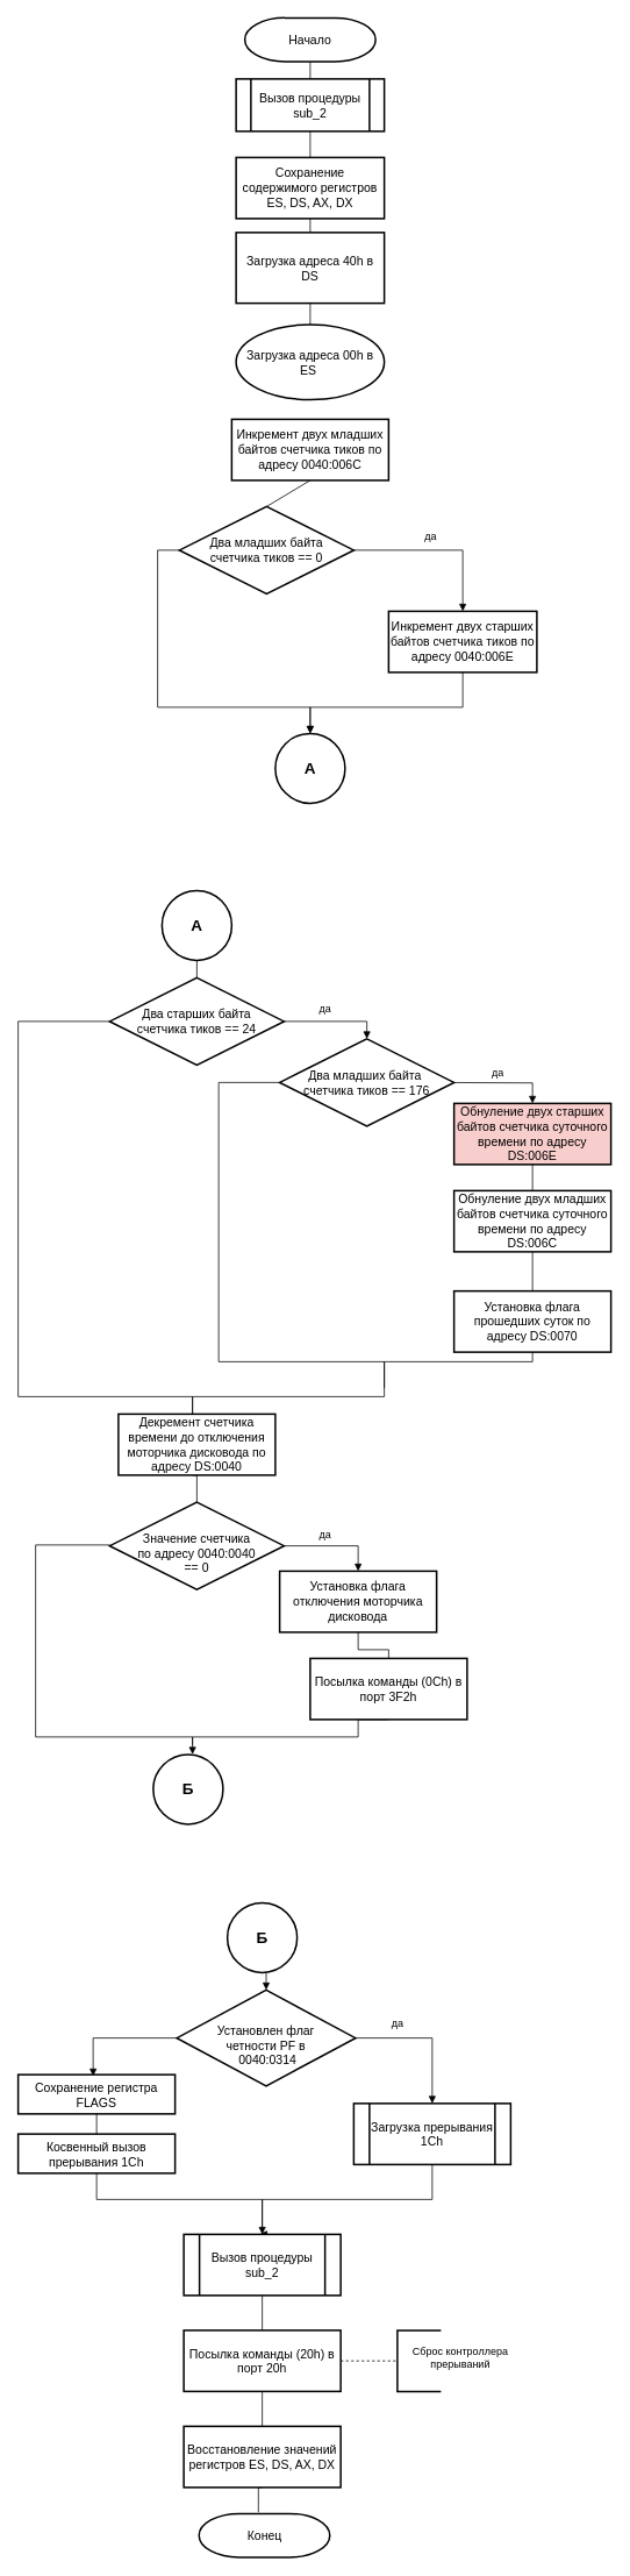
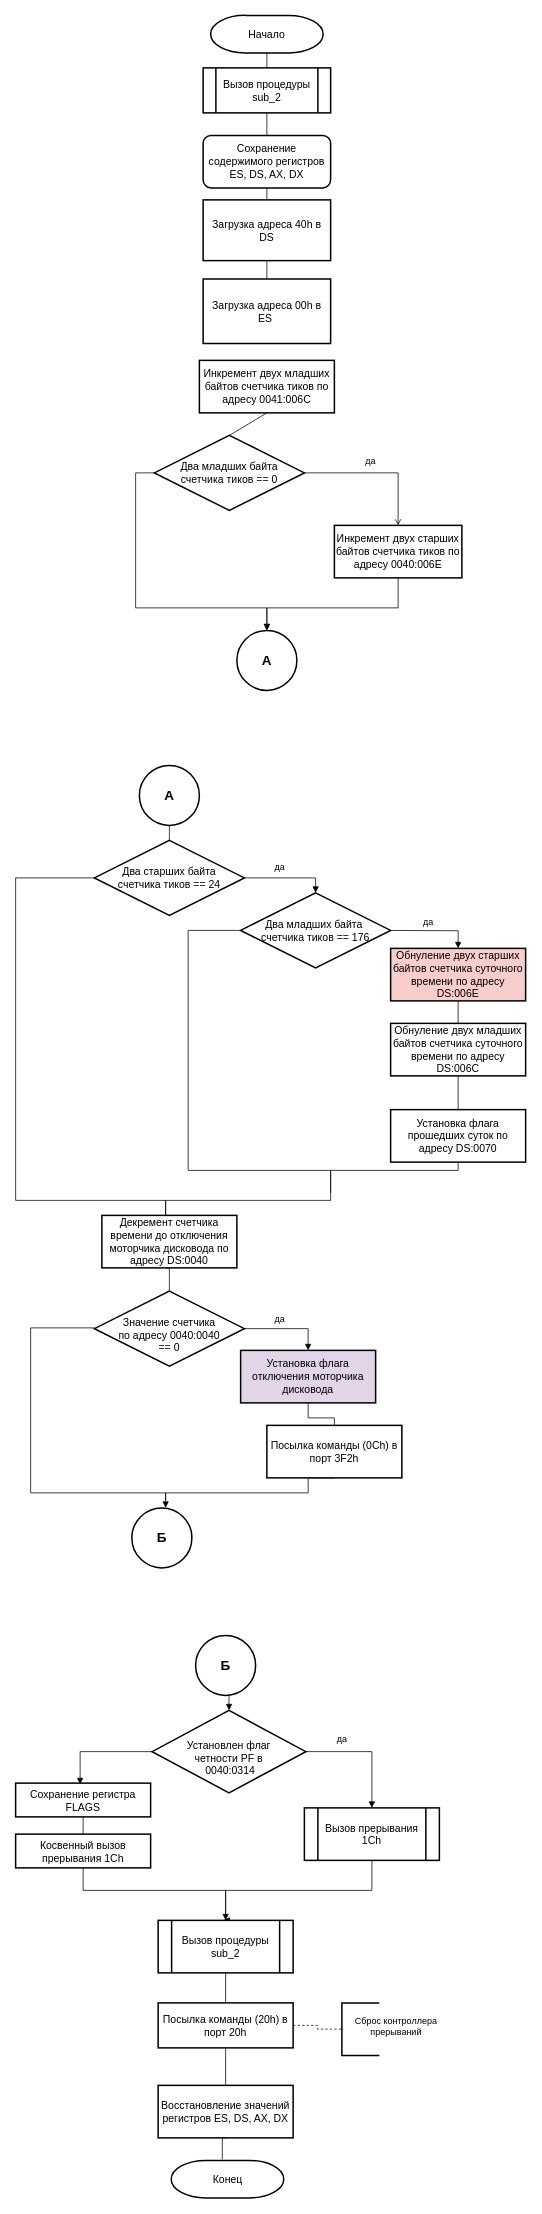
- <mxCell id="7" value="&lt;font style=&quot;font-size: 14px&quot;&gt;Сохранение содержимого регистров ES, DS, AX, DX&lt;/font&gt;" style="whiteSpace=wrap;html=1;strokeWidth=2;" parent="1" vertex="1"><mxGeometry x="270" y="180" width="170" height="70" as="geometry" /></mxCell>
+ <mxCell id="7" value="&lt;font style=&quot;font-size: 14px&quot;&gt;Сохранение содержимого регистров ES, DS, AX, DX&lt;/font&gt;" style="whiteSpace=wrap;html=1;strokeWidth=2;rounded=1;" parent="1" vertex="1"><mxGeometry x="270" y="180" width="170" height="70" as="geometry" /></mxCell>
- <mxCell id="59" value="&lt;span style=&quot;font-size: 14px&quot;&gt;Загрузка адреса 00h в ES&amp;nbsp;&lt;/span&gt;&lt;span style=&quot;font-size: 14px&quot;&gt;&lt;br&gt;&lt;/span&gt;" style="ellipse;whiteSpace=wrap;html=1;strokeWidth=2;" parent="1" vertex="1"><mxGeometry x="270" y="371.5" width="170" height="86" as="geometry" /></mxCell>
+ <mxCell id="59" value="&lt;span style=&quot;font-size: 14px&quot;&gt;Загрузка адреса 00h в ES&amp;nbsp;&lt;/span&gt;&lt;span style=&quot;font-size: 14px&quot;&gt;&lt;br&gt;&lt;/span&gt;" style="whiteSpace=wrap;html=1;strokeWidth=2;" parent="1" vertex="1"><mxGeometry x="270" y="371.5" width="170" height="86" as="geometry" /></mxCell>
- <mxCell id="9" value="&lt;font style=&quot;font-size: 14px&quot;&gt;Инкремент двух младших байтов счетчика тиков по адресу 0040:006C&lt;/font&gt;" style="whiteSpace=wrap;html=1;strokeWidth=2;" parent="1" vertex="1"><mxGeometry x="265" y="480" width="180" height="70" as="geometry" /></mxCell>
+ <mxCell id="9" value="&lt;font style=&quot;font-size: 14px&quot;&gt;Инкремент двух младших байтов счетчика тиков по адресу 0041:006C&lt;/font&gt;" style="whiteSpace=wrap;html=1;strokeWidth=2;" parent="1" vertex="1"><mxGeometry x="265" y="480" width="180" height="70" as="geometry" /></mxCell>
- <mxCell id="10" style="edgeStyle=orthogonalEdgeStyle;rounded=0;orthogonalLoop=1;jettySize=auto;html=1;exitX=1;exitY=0.5;exitDx=0;exitDy=0;entryX=0.5;entryY=0;entryDx=0;entryDy=0;endArrow=block;endFill=1;" parent="1" source="12" target="14" edge="1"><mxGeometry relative="1" as="geometry" /></mxCell>
+ <mxCell id="10" style="edgeStyle=orthogonalEdgeStyle;rounded=0;orthogonalLoop=1;jettySize=auto;html=1;exitX=1;exitY=0.5;exitDx=0;exitDy=0;entryX=0.5;entryY=0;entryDx=0;entryDy=0;endArrow=open;endFill=1;" parent="1" source="12" target="14" edge="1"><mxGeometry relative="1" as="geometry" /></mxCell>
- <mxCell id="36" value="&lt;font style=&quot;font-size: 14px&quot;&gt;Установка флага отключения моторчика дисковода&lt;/font&gt;" style="whiteSpace=wrap;html=1;strokeWidth=2;" parent="1" vertex="1"><mxGeometry x="320" y="1800" width="180" height="70" as="geometry" /></mxCell>
+ <mxCell id="36" value="&lt;font style=&quot;font-size: 14px&quot;&gt;Установка флага отключения моторчика дисковода&lt;/font&gt;" style="whiteSpace=wrap;html=1;strokeWidth=2;fillColor=#e1d5e7;" parent="1" vertex="1"><mxGeometry x="320" y="1800" width="180" height="70" as="geometry" /></mxCell>
- <mxCell id="46" value="&lt;font style=&quot;font-size: 14px&quot;&gt;Загрузка прерывания 1Ch&lt;/font&gt;" style="shape=process;whiteSpace=wrap;html=1;backgroundOutline=1;strokeWidth=2;" parent="1" vertex="1"><mxGeometry x="405" y="2410" width="180" height="70" as="geometry" /></mxCell>
+ <mxCell id="46" value="&lt;font style=&quot;font-size: 14px&quot;&gt;Вызов прерывания 1Ch&lt;/font&gt;" style="shape=process;whiteSpace=wrap;html=1;backgroundOutline=1;strokeWidth=2;" parent="1" vertex="1"><mxGeometry x="405" y="2410" width="180" height="70" as="geometry" /></mxCell>
- <mxCell id="53" value="&lt;span style=&quot;font-size: 14px&quot;&gt;Посылка команды (20h) в порт 20h&lt;/span&gt;" style="whiteSpace=wrap;html=1;strokeWidth=2;" parent="1" vertex="1"><mxGeometry x="210" y="2670" width="180" height="70" as="geometry" /></mxCell>
+ <mxCell id="53" value="&lt;span style=&quot;font-size: 14px&quot;&gt;Посылка команды (20h) в порт 20h&lt;/span&gt;" style="whiteSpace=wrap;html=1;strokeWidth=2;" parent="1" vertex="1"><mxGeometry x="210" y="2670" width="180" height="60" as="geometry" /></mxCell>
